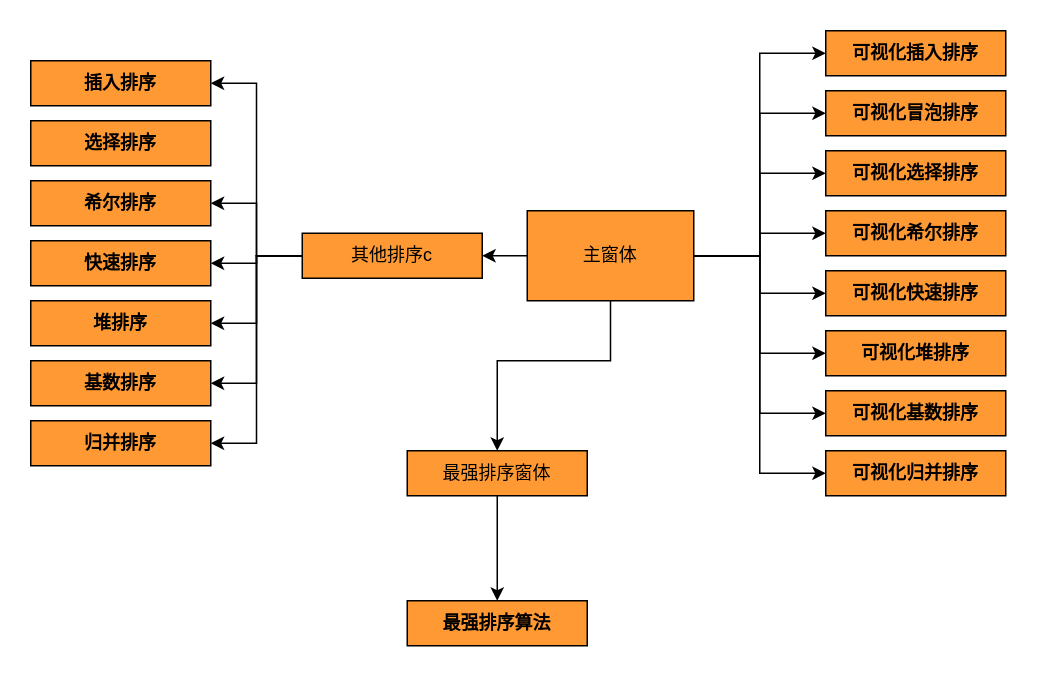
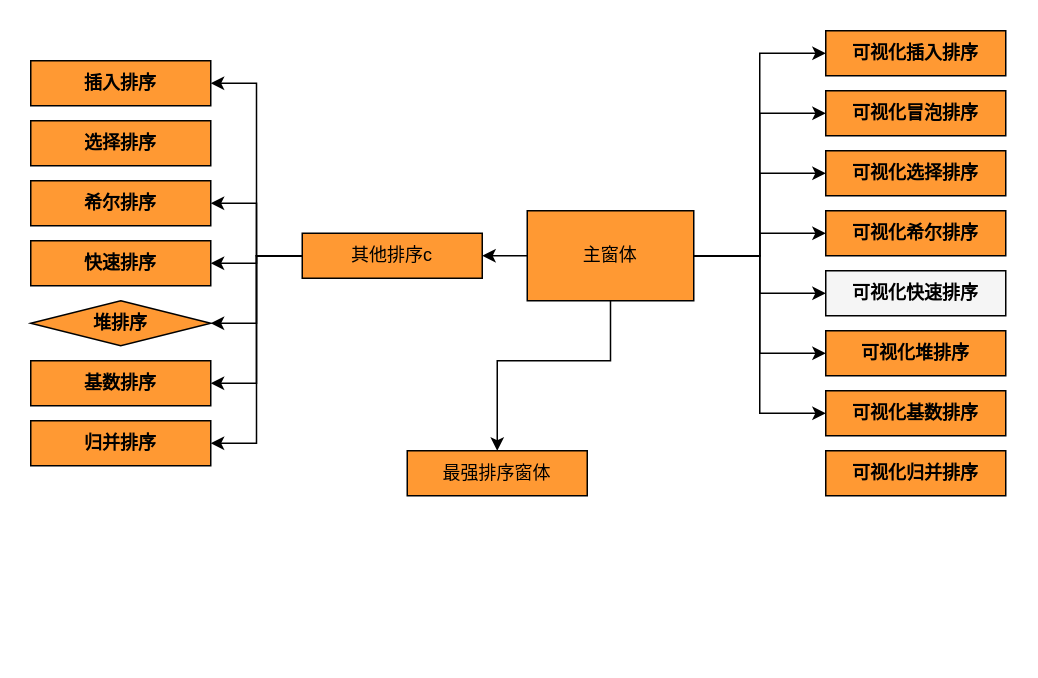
- <mxCell id="19" value="&lt;p class=&quot;MsoNormal&quot;&gt;&lt;font face=&quot;宋体&quot;&gt;&lt;b&gt;可视化快速排序&lt;/b&gt;&lt;/font&gt;&lt;/p&gt;" style="rounded=0;whiteSpace=wrap;html=1;fillColor=#FF9933;" vertex="1" parent="1"><mxGeometry x="550" y="180" width="120" height="30" as="geometry" /></mxCell>
+ <mxCell id="19" value="&lt;p class=&quot;MsoNormal&quot;&gt;&lt;font face=&quot;宋体&quot;&gt;&lt;b&gt;可视化快速排序&lt;/b&gt;&lt;/font&gt;&lt;/p&gt;" style="rounded=0;whiteSpace=wrap;html=1;fillColor=#f5f5f5;" vertex="1" parent="1"><mxGeometry x="550" y="180" width="120" height="30" as="geometry" /></mxCell>
- <mxCell id="35" value="&lt;p class=&quot;MsoNormal&quot;&gt;&lt;font face=&quot;宋体&quot;&gt;&lt;b&gt;堆排序&lt;/b&gt;&lt;/font&gt;&lt;/p&gt;" style="rounded=0;whiteSpace=wrap;html=1;fillColor=#FF9933;" vertex="1" parent="1"><mxGeometry x="20" y="200" width="120" height="30" as="geometry" /></mxCell>
+ <mxCell id="35" value="&lt;p class=&quot;MsoNormal&quot;&gt;&lt;font face=&quot;宋体&quot;&gt;&lt;b&gt;堆排序&lt;/b&gt;&lt;/font&gt;&lt;/p&gt;" style="rhombus;whiteSpace=wrap;html=1;fillColor=#FF9933;" vertex="1" parent="1"><mxGeometry x="20" y="200" width="120" height="30" as="geometry" /></mxCell>
- <mxCell id="10" style="edgeStyle=orthogonalEdgeStyle;rounded=0;orthogonalLoop=1;jettySize=auto;html=1;exitX=1;exitY=0.5;exitDx=0;exitDy=0;entryX=0;entryY=0.5;entryDx=0;entryDy=0;" edge="1" parent="1" source="12" target="22"><mxGeometry relative="1" as="geometry" /></mxCell>
- <mxCell id="14" style="edgeStyle=orthogonalEdgeStyle;rounded=0;orthogonalLoop=1;jettySize=auto;html=1;exitX=0.5;exitY=1;exitDx=0;exitDy=0;entryX=0.5;entryY=0;entryDx=0;entryDy=0;" edge="1" parent="1" source="15" target="30"><mxGeometry relative="1" as="geometry" /></mxCell>
- <mxCell id="30" value="&lt;p class=&quot;MsoNormal&quot;&gt;&lt;font face=&quot;宋体&quot;&gt;&lt;b&gt;最强排序算法&lt;/b&gt;&lt;/font&gt;&lt;/p&gt;" style="rounded=0;whiteSpace=wrap;html=1;fillColor=#FF9933;" vertex="1" parent="1"><mxGeometry x="271" y="400" width="120" height="30" as="geometry" /></mxCell>
